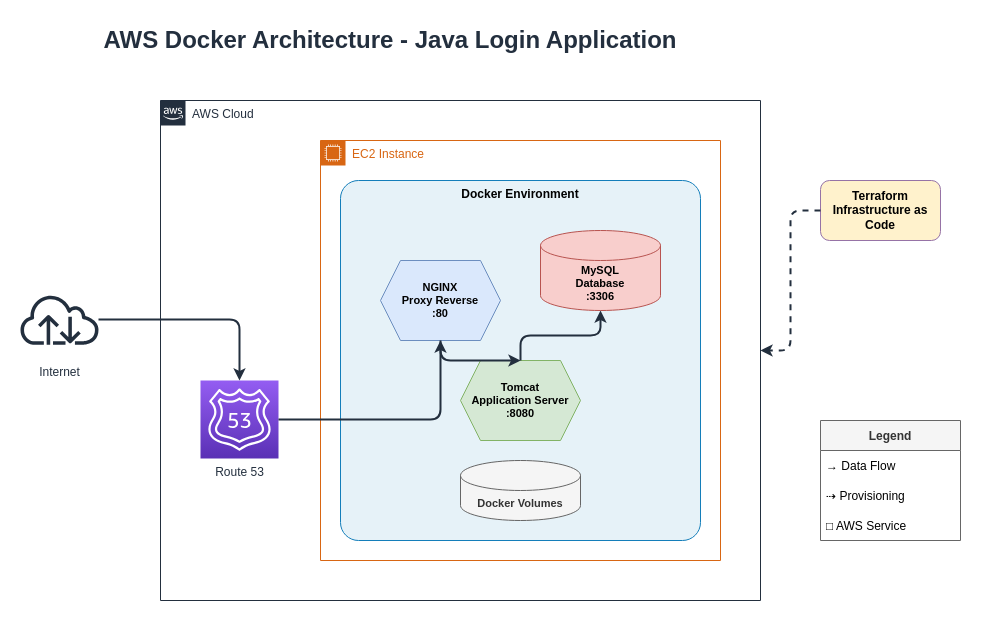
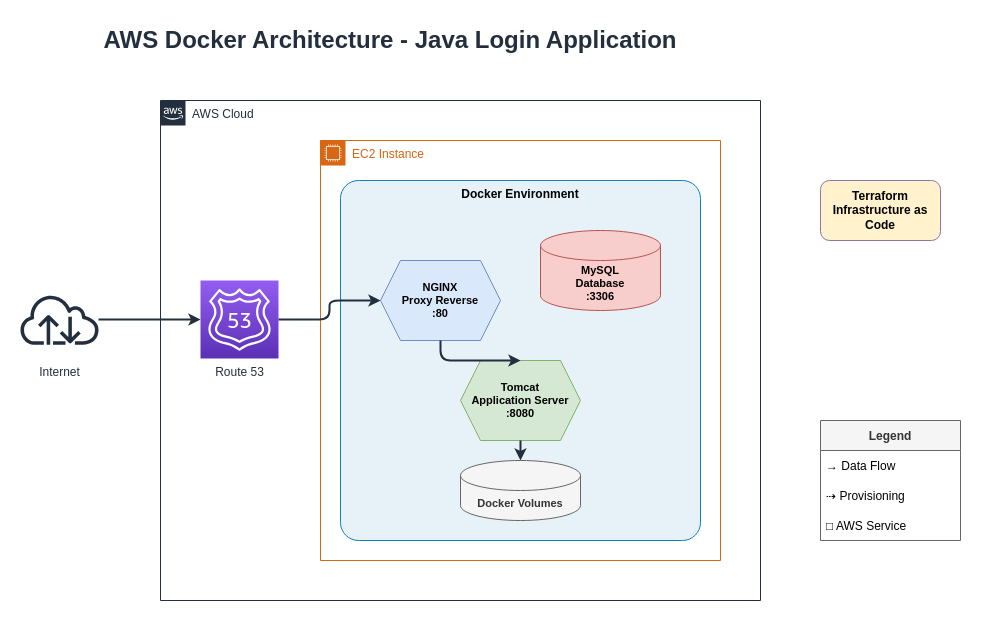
- <mxCell id="17" value="" style="edgeStyle=orthogonalEdgeStyle;rounded=1;orthogonalLoop=1;jettySize=auto;html=1;strokeWidth=2;strokeColor=#232F3E;dashed=1;" edge="1" parent="1" source="12" target="4"><mxGeometry relative="1" as="geometry" /></mxCell>
- <mxCell id="16" value="" style="edgeStyle=orthogonalEdgeStyle;rounded=1;orthogonalLoop=1;jettySize=auto;html=1;strokeWidth=2;strokeColor=#232F3E;" edge="1" parent="1" source="9" target="10"><mxGeometry relative="1" as="geometry" /></mxCell>
+ <mxCell id="16" value="" style="edgeStyle=orthogonalEdgeStyle;rounded=1;orthogonalLoop=1;jettySize=auto;html=1;strokeWidth=2;strokeColor=#232F3E;" edge="1" parent="1" source="9" target="11"><mxGeometry relative="1" as="geometry" /></mxCell>
- <mxCell id="5" value="Route 53" style="sketch=0;points=[[0,0,0],[0.25,0,0],[0.5,0,0],[0.75,0,0],[1,0,0],[0,1,0],[0.25,1,0],[0.5,1,0],[0.75,1,0],[1,1,0],[0,0.25,0],[0,0.5,0],[0,0.75,0],[1,0.25,0],[1,0.5,0],[1,0.75,0]];outlineConnect=0;fontColor=#232F3E;gradientColor=#945DF2;gradientDirection=north;fillColor=#5A30B5;strokeColor=#ffffff;dashed=0;verticalLabelPosition=bottom;verticalAlign=top;align=center;html=1;fontSize=12;fontStyle=0;aspect=fixed;shape=mxgraph.aws4.resourceIcon;resIcon=mxgraph.aws4.route_53;" vertex="1" parent="4"><mxGeometry x="40" y="280" width="78" height="78" as="geometry" /></mxCell>
+ <mxCell id="5" value="Route 53" style="sketch=0;points=[[0,0,0],[0.25,0,0],[0.5,0,0],[0.75,0,0],[1,0,0],[0,1,0],[0.25,1,0],[0.5,1,0],[0.75,1,0],[1,1,0],[0,0.25,0],[0,0.5,0],[0,0.75,0],[1,0.25,0],[1,0.5,0],[1,0.75,0]];outlineConnect=0;fontColor=#232F3E;gradientColor=#945DF2;gradientDirection=north;fillColor=#5A30B5;strokeColor=#ffffff;dashed=0;verticalLabelPosition=bottom;verticalAlign=top;align=center;html=1;fontSize=12;fontStyle=0;aspect=fixed;shape=mxgraph.aws4.resourceIcon;resIcon=mxgraph.aws4.route_53;" vertex="1" parent="4"><mxGeometry x="40" y="180" width="78" height="78" as="geometry" /></mxCell>
